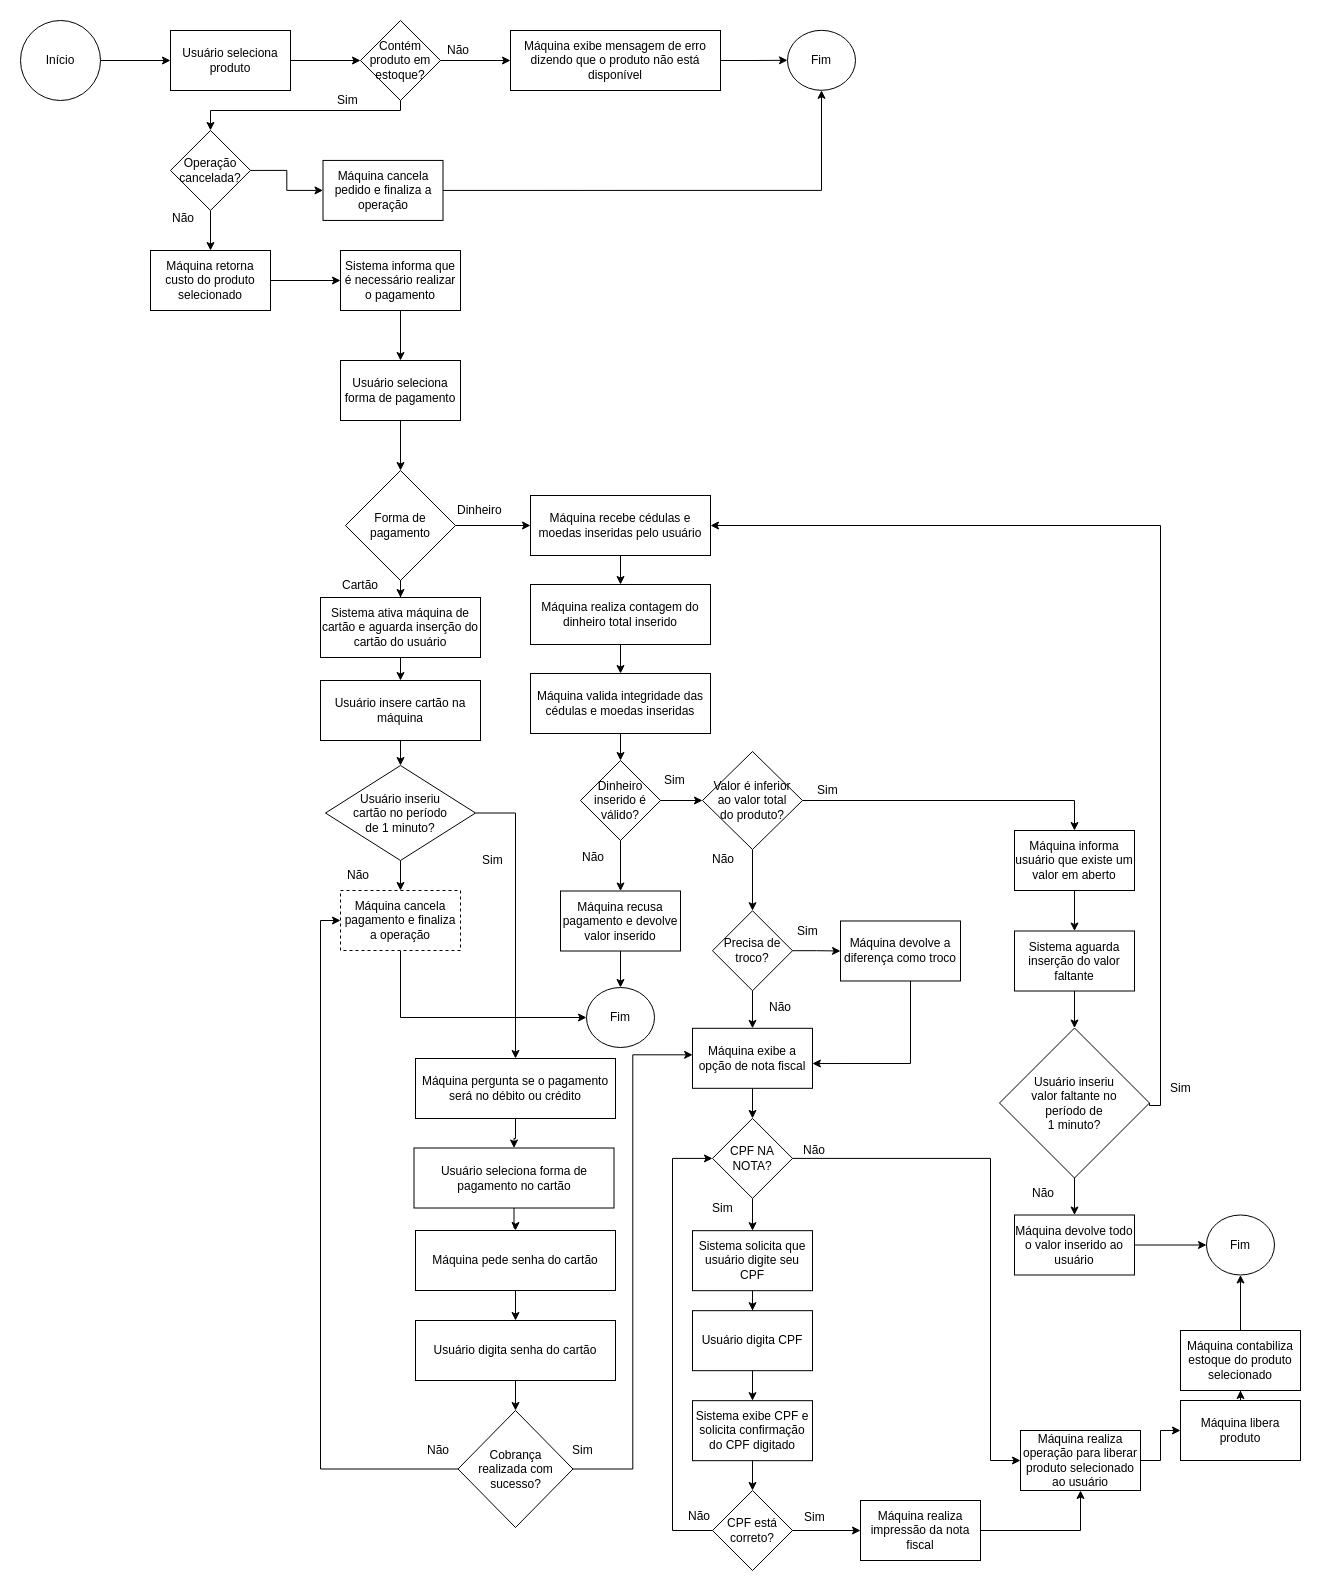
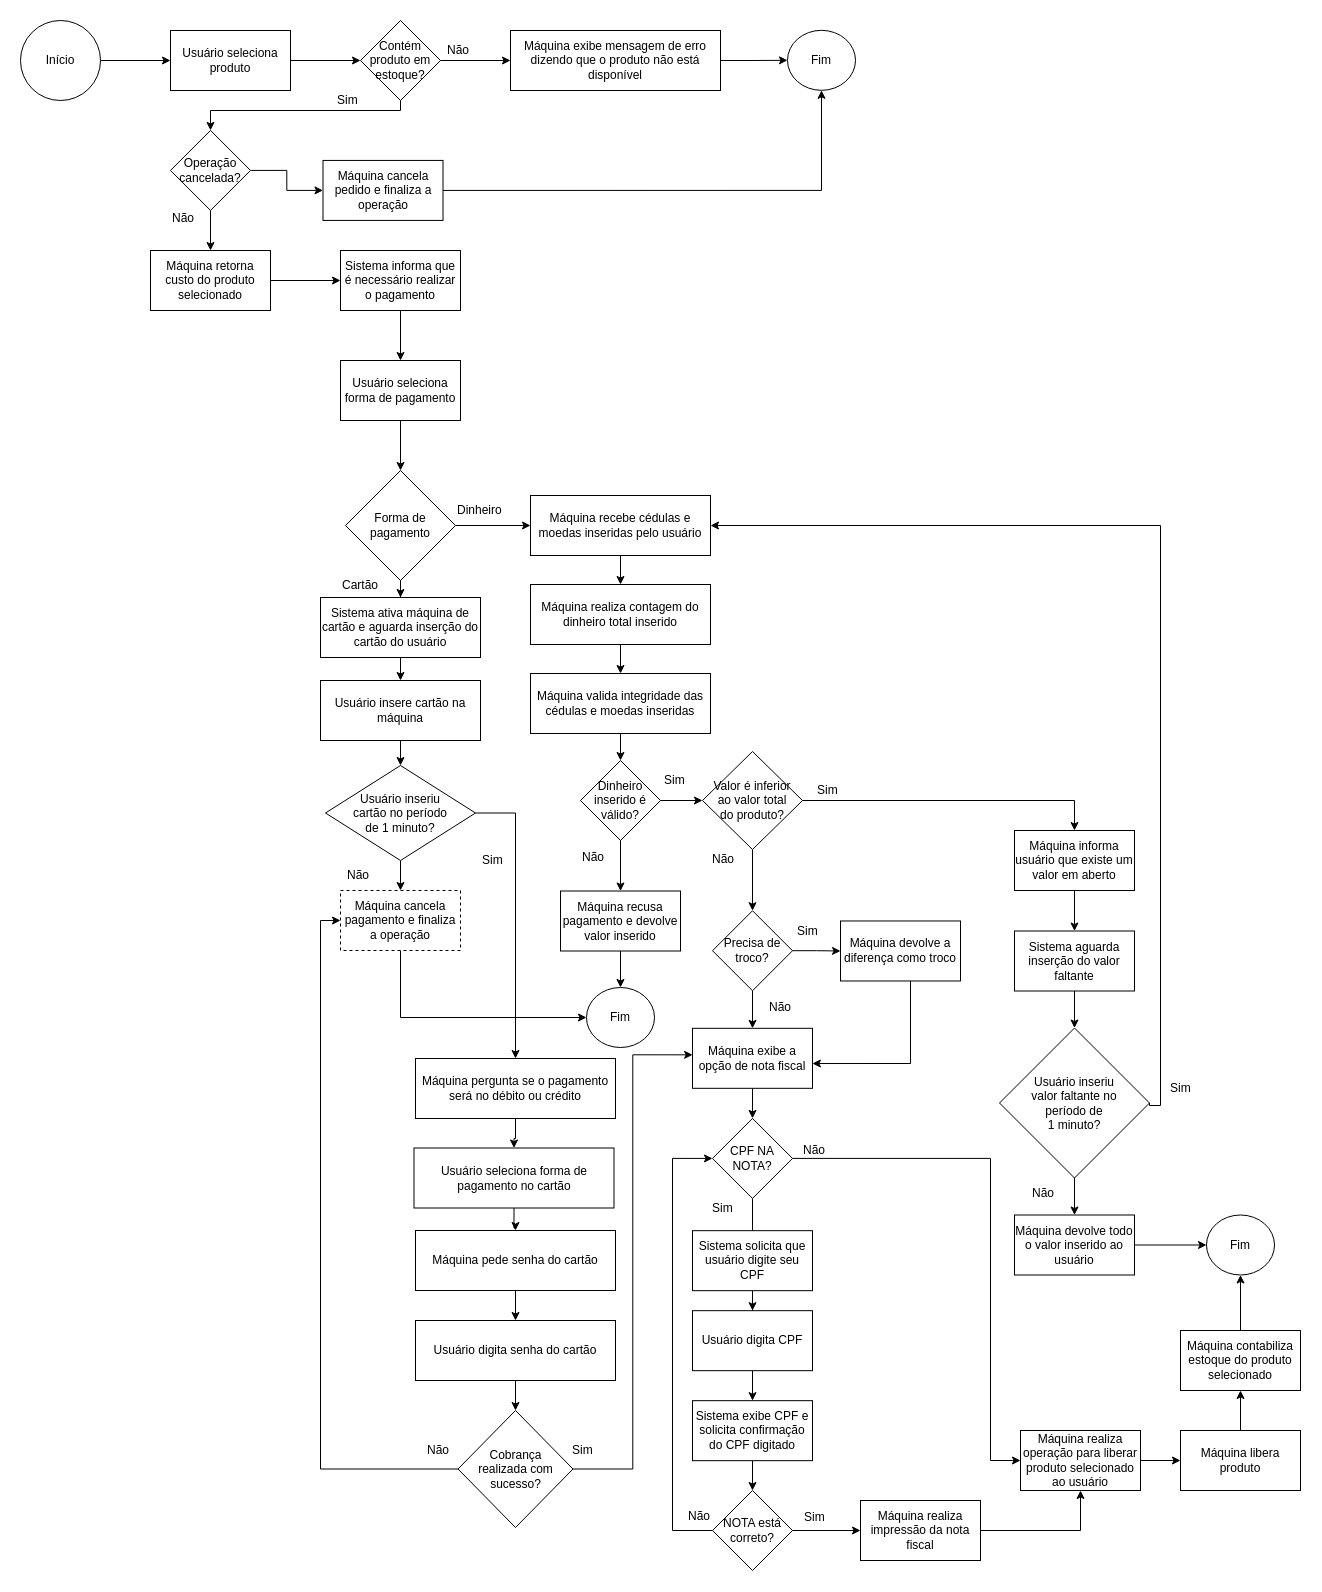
- <mxCell id="101" value="" style="edgeStyle=orthogonalEdgeStyle;rounded=0;orthogonalLoop=1;jettySize=auto;html=1;" edge="1" parent="1" source="103" target="105"><mxGeometry relative="1" as="geometry" /></mxCell>
+ <mxCell id="101" value="" style="edgeStyle=orthogonalEdgeStyle;rounded=0;orthogonalLoop=1;jettySize=auto;html=1;endArrow=none;" edge="1" parent="1" source="103" target="105"><mxGeometry relative="1" as="geometry" /></mxCell>
- <mxCell id="41" value="Máquina libera produto" style="rounded=0;whiteSpace=wrap;html=1;" parent="1" vertex="1"><mxGeometry x="1180" y="1400" width="120" height="60" as="geometry" /></mxCell>
+ <mxCell id="41" value="Máquina libera produto" style="rounded=0;whiteSpace=wrap;html=1;" parent="1" vertex="1"><mxGeometry x="1180" y="1430" width="120" height="60" as="geometry" /></mxCell>
- <mxCell id="114" value="CPF está correto?" style="rhombus;whiteSpace=wrap;html=1;" vertex="1" parent="1"><mxGeometry x="712" y="1490" width="80" height="80" as="geometry" /></mxCell>
+ <mxCell id="114" value="NOTA está correto?" style="rhombus;whiteSpace=wrap;html=1;" vertex="1" parent="1"><mxGeometry x="712" y="1490" width="80" height="80" as="geometry" /></mxCell>
